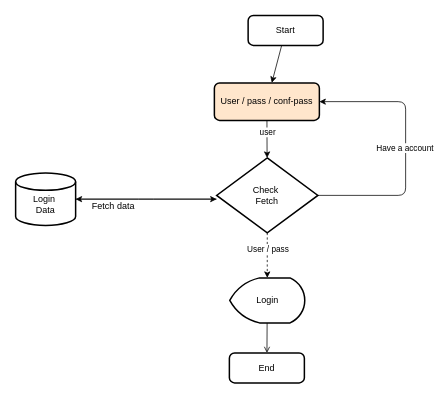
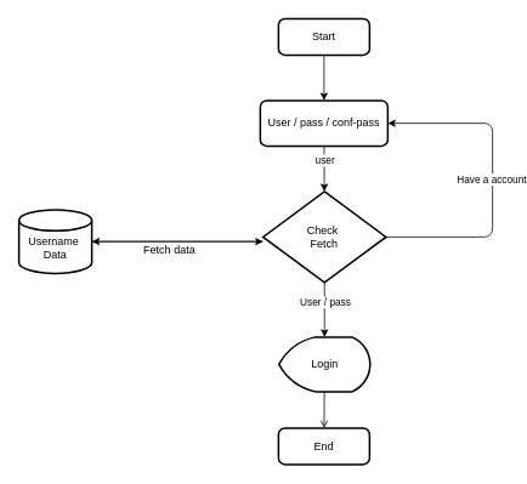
- <mxCell id="3" value="Start" style="rounded=1;whiteSpace=wrap;html=1;absoluteArcSize=1;arcSize=14;strokeWidth=2;" vertex="1" parent="1"><mxGeometry x="330" y="20" width="100" height="40" as="geometry" /></mxCell>
+ <mxCell id="3" value="Start" style="rounded=1;whiteSpace=wrap;html=1;absoluteArcSize=1;arcSize=14;strokeWidth=2;" vertex="1" parent="1"><mxGeometry x="305" y="20" width="100" height="40" as="geometry" /></mxCell>
- <mxCell id="6" value="User / pass / conf-pass" style="rounded=1;whiteSpace=wrap;html=1;absoluteArcSize=1;arcSize=14;strokeWidth=2;fillColor=#ffe6cc;" vertex="1" parent="1"><mxGeometry x="285" y="110" width="140" height="50" as="geometry" /></mxCell>
+ <mxCell id="6" value="User / pass / conf-pass" style="rounded=1;whiteSpace=wrap;html=1;absoluteArcSize=1;arcSize=14;strokeWidth=2;" vertex="1" parent="1"><mxGeometry x="285" y="110" width="140" height="50" as="geometry" /></mxCell>
- <mxCell id="17" value="&lt;div&gt;&lt;br&gt;&lt;/div&gt;&lt;div&gt;Login&amp;nbsp;&lt;/div&gt;&lt;div&gt;Data&lt;/div&gt;" style="strokeWidth=2;html=1;shape=mxgraph.flowchart.database;whiteSpace=wrap;" vertex="1" parent="1"><mxGeometry x="20" y="230" width="80" height="70" as="geometry" /></mxCell>
+ <mxCell id="17" value="&lt;div&gt;&lt;br&gt;&lt;/div&gt;&lt;div&gt;Username&amp;nbsp;&lt;/div&gt;&lt;div&gt;Data&lt;/div&gt;" style="strokeWidth=2;html=1;shape=mxgraph.flowchart.database;whiteSpace=wrap;" vertex="1" parent="1"><mxGeometry x="20" y="230" width="80" height="70" as="geometry" /></mxCell>
- <mxCell id="18" value="Fetch data" style="text;html=1;align=center;verticalAlign=middle;resizable=0;points=[];autosize=1;strokeColor=none;fillColor=none;" vertex="1" parent="1"><mxGeometry x="110" y="260" width="80" height="30" as="geometry" /></mxCell>
+ <mxCell id="18" value="Fetch data" style="text;html=1;align=center;verticalAlign=middle;resizable=0;points=[];autosize=1;strokeColor=none;fillColor=none;" vertex="1" parent="1"><mxGeometry x="145" y="260" width="80" height="30" as="geometry" /></mxCell>
- <mxCell id="9" value="" style="edgeStyle=none;html=1;dashed=1;" edge="1" parent="1" source="12" target="14"><mxGeometry relative="1" as="geometry" /></mxCell>
+ <mxCell id="9" value="" style="edgeStyle=none;html=1;" edge="1" parent="1" source="12" target="14"><mxGeometry relative="1" as="geometry" /></mxCell>
